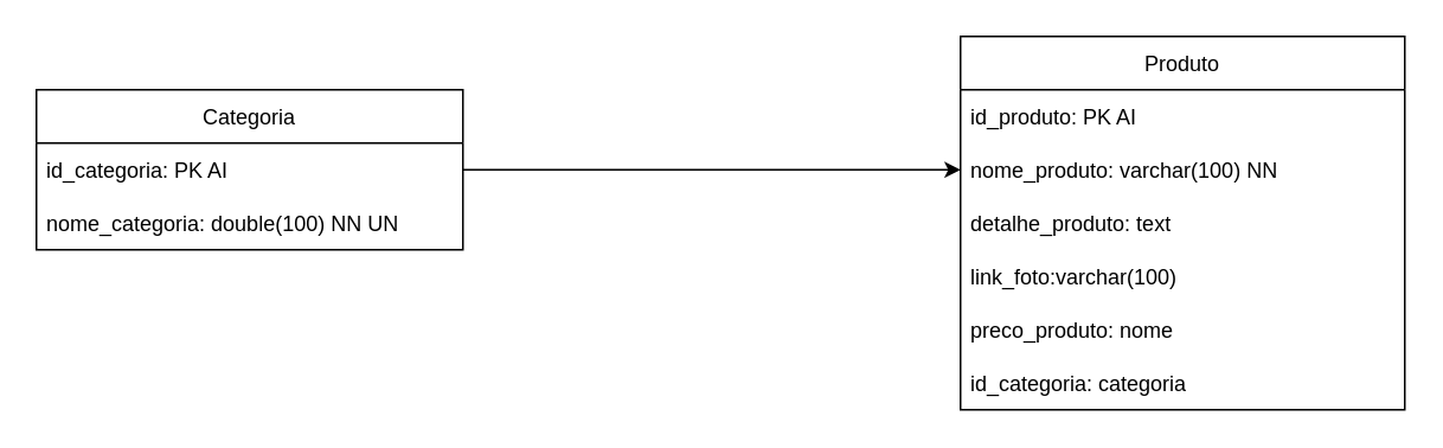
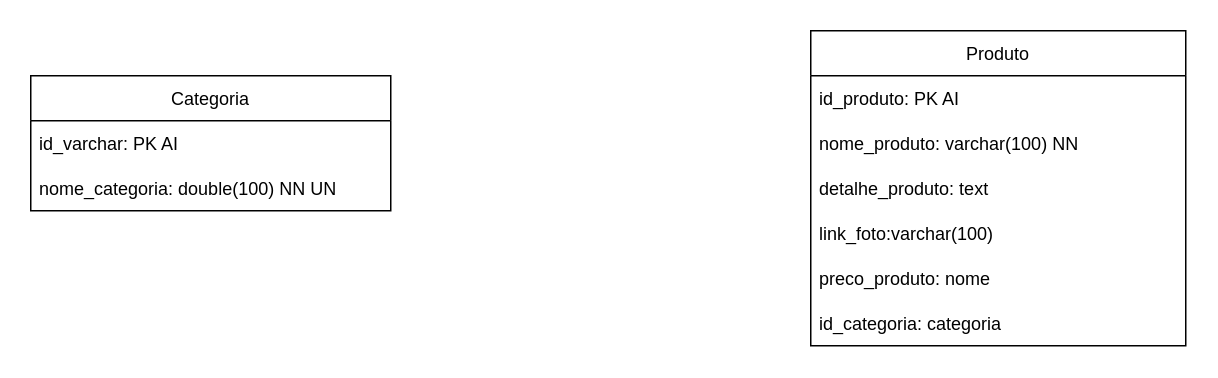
- <mxCell id="2" style="edgeStyle=orthogonalEdgeStyle;rounded=0;orthogonalLoop=1;jettySize=auto;html=1;entryX=0;entryY=0.5;entryDx=0;entryDy=0;" parent="1" source="3" target="8" edge="1"><mxGeometry relative="1" as="geometry" /></mxCell>
- <mxCell id="4" value="id_categoria: PK AI" style="text;strokeColor=none;fillColor=none;align=left;verticalAlign=middle;spacingLeft=4;spacingRight=4;overflow=hidden;points=[[0,0.5],[1,0.5]];portConstraint=eastwest;rotatable=0;" parent="3" vertex="1"><mxGeometry y="30" width="240" height="30" as="geometry" /></mxCell>
+ <mxCell id="4" value="id_varchar: PK AI" style="text;strokeColor=none;fillColor=none;align=left;verticalAlign=middle;spacingLeft=4;spacingRight=4;overflow=hidden;points=[[0,0.5],[1,0.5]];portConstraint=eastwest;rotatable=0;" parent="3" vertex="1"><mxGeometry y="30" width="240" height="30" as="geometry" /></mxCell>
